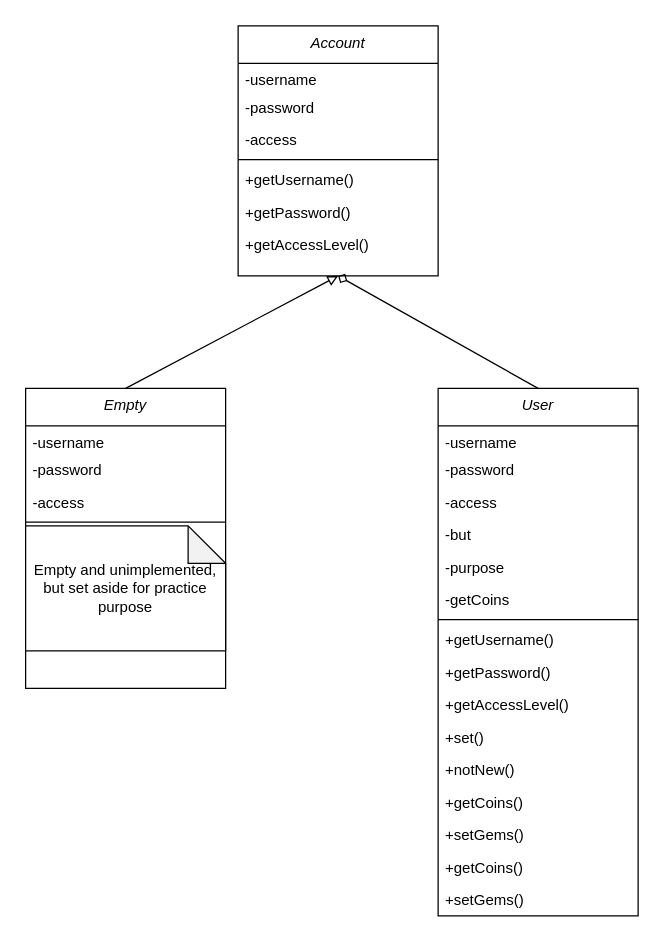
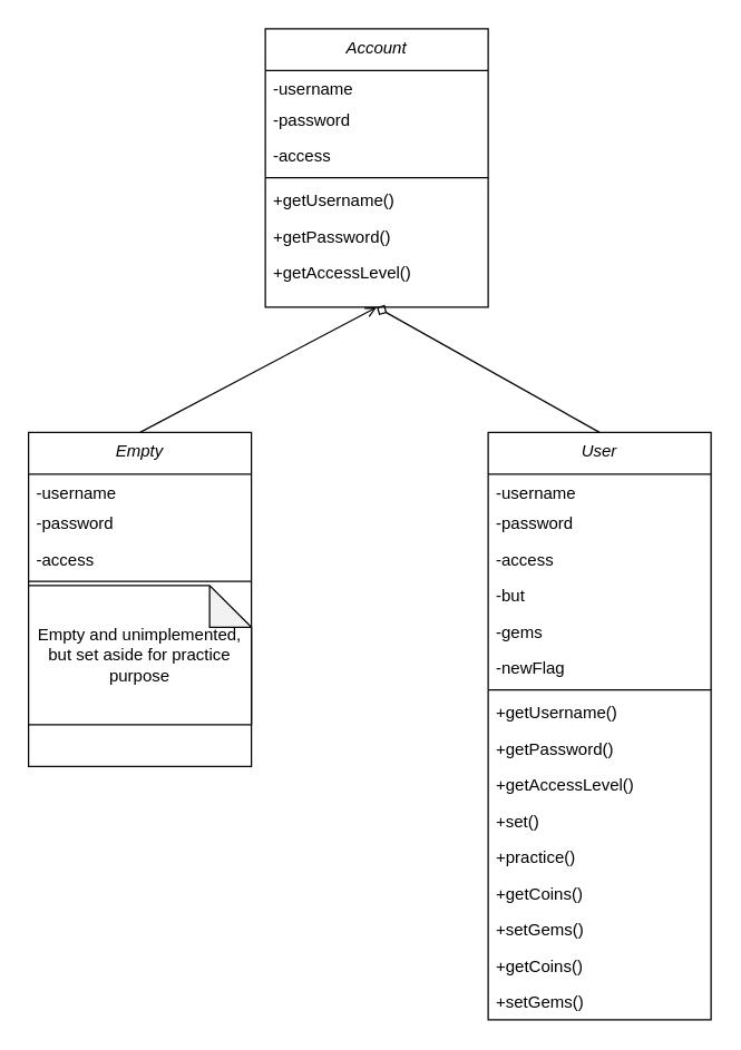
- <mxCell id="33" value="" style="endArrow=block;html=1;rounded=0;exitX=0.5;exitY=0;exitDx=0;exitDy=0;entryX=0.5;entryY=1;entryDx=0;entryDy=0;endFill=0;" parent="1" source="27" target="2" edge="1"><mxGeometry width="50" height="50" relative="1" as="geometry"><mxPoint x="230" y="310" as="sourcePoint" /><mxPoint x="280" y="260" as="targetPoint" /></mxGeometry></mxCell>
+ <mxCell id="33" value="" style="endArrow=open;html=1;rounded=0;exitX=0.5;exitY=0;exitDx=0;exitDy=0;entryX=0.5;entryY=1;entryDx=0;entryDy=0;endFill=0;" parent="1" source="27" target="2" edge="1"><mxGeometry width="50" height="50" relative="1" as="geometry"><mxPoint x="230" y="310" as="sourcePoint" /><mxPoint x="280" y="260" as="targetPoint" /></mxGeometry></mxCell>
- <mxCell id="15" value="-purpose" style="text;align=left;verticalAlign=top;spacingLeft=4;spacingRight=4;overflow=hidden;rotatable=0;points=[[0,0.5],[1,0.5]];portConstraint=eastwest;rounded=0;shadow=0;html=0;" parent="10" vertex="1"><mxGeometry y="130" width="160" height="26" as="geometry" /></mxCell>
+ <mxCell id="15" value="-gems" style="text;align=left;verticalAlign=top;spacingLeft=4;spacingRight=4;overflow=hidden;rotatable=0;points=[[0,0.5],[1,0.5]];portConstraint=eastwest;rounded=0;shadow=0;html=0;" parent="10" vertex="1"><mxGeometry y="130" width="160" height="26" as="geometry" /></mxCell>
- <mxCell id="16" value="-getCoins" style="text;align=left;verticalAlign=top;spacingLeft=4;spacingRight=4;overflow=hidden;rotatable=0;points=[[0,0.5],[1,0.5]];portConstraint=eastwest;rounded=0;shadow=0;html=0;" parent="10" vertex="1"><mxGeometry y="156" width="160" height="26" as="geometry" /></mxCell>
+ <mxCell id="16" value="-newFlag" style="text;align=left;verticalAlign=top;spacingLeft=4;spacingRight=4;overflow=hidden;rotatable=0;points=[[0,0.5],[1,0.5]];portConstraint=eastwest;rounded=0;shadow=0;html=0;" parent="10" vertex="1"><mxGeometry y="156" width="160" height="26" as="geometry" /></mxCell>
- <mxCell id="22" value="+notNew()" style="text;align=left;verticalAlign=top;spacingLeft=4;spacingRight=4;overflow=hidden;rotatable=0;points=[[0,0.5],[1,0.5]];portConstraint=eastwest;rounded=0;shadow=0;html=0;" parent="10" vertex="1"><mxGeometry y="292" width="160" height="26" as="geometry" /></mxCell>
+ <mxCell id="22" value="+practice()" style="text;align=left;verticalAlign=top;spacingLeft=4;spacingRight=4;overflow=hidden;rotatable=0;points=[[0,0.5],[1,0.5]];portConstraint=eastwest;rounded=0;shadow=0;html=0;" parent="10" vertex="1"><mxGeometry y="292" width="160" height="26" as="geometry" /></mxCell>
